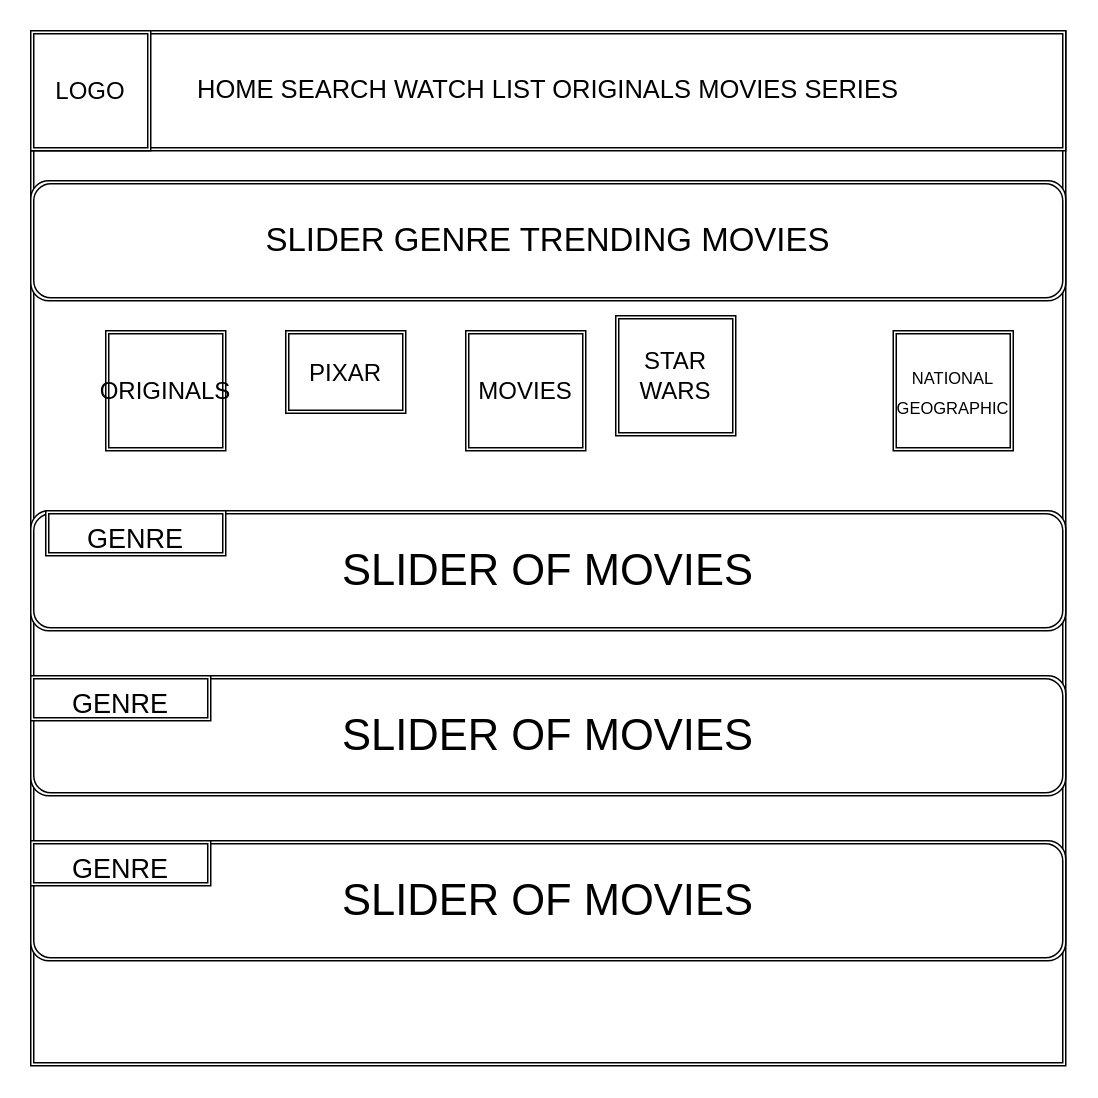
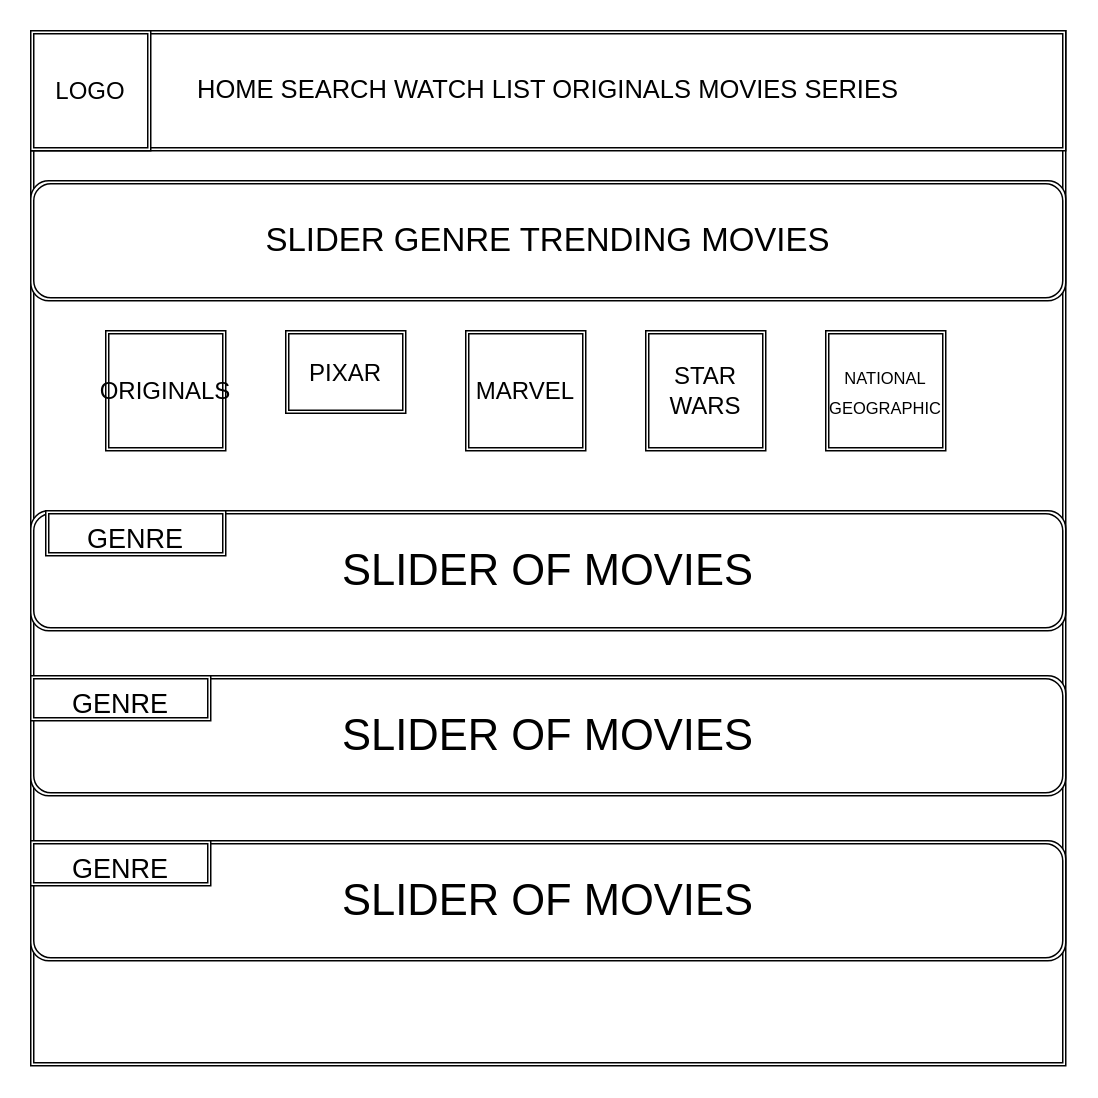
- <mxCell id="7" value="STAR&lt;br&gt;WARS" style="shape=ext;double=1;rounded=0;whiteSpace=wrap;html=1;fontSize=16;" vertex="1" parent="1"><mxGeometry x="410" y="210" width="80" height="80" as="geometry" /></mxCell>
+ <mxCell id="7" value="STAR&lt;br&gt;WARS" style="shape=ext;double=1;rounded=0;whiteSpace=wrap;html=1;fontSize=16;" vertex="1" parent="1"><mxGeometry x="430" y="220" width="80" height="80" as="geometry" /></mxCell>
- <mxCell id="8" value="MOVIES" style="shape=ext;double=1;rounded=0;whiteSpace=wrap;html=1;fontSize=16;" vertex="1" parent="1"><mxGeometry x="310" y="220" width="80" height="80" as="geometry" /></mxCell>
+ <mxCell id="8" value="MARVEL" style="shape=ext;double=1;rounded=0;whiteSpace=wrap;html=1;fontSize=16;" vertex="1" parent="1"><mxGeometry x="310" y="220" width="80" height="80" as="geometry" /></mxCell>
- <mxCell id="6" value="&lt;font style=&quot;font-size: 11px;&quot;&gt;NATIONAL&lt;br&gt;GEOGRAPHIC&lt;/font&gt;" style="shape=ext;double=1;rounded=0;whiteSpace=wrap;html=1;fontSize=16;" vertex="1" parent="1"><mxGeometry x="595" y="220" width="80" height="80" as="geometry" /></mxCell>
+ <mxCell id="6" value="&lt;font style=&quot;font-size: 11px;&quot;&gt;NATIONAL&lt;br&gt;GEOGRAPHIC&lt;/font&gt;" style="shape=ext;double=1;rounded=0;whiteSpace=wrap;html=1;fontSize=16;" vertex="1" parent="1"><mxGeometry x="550" y="220" width="80" height="80" as="geometry" /></mxCell>
